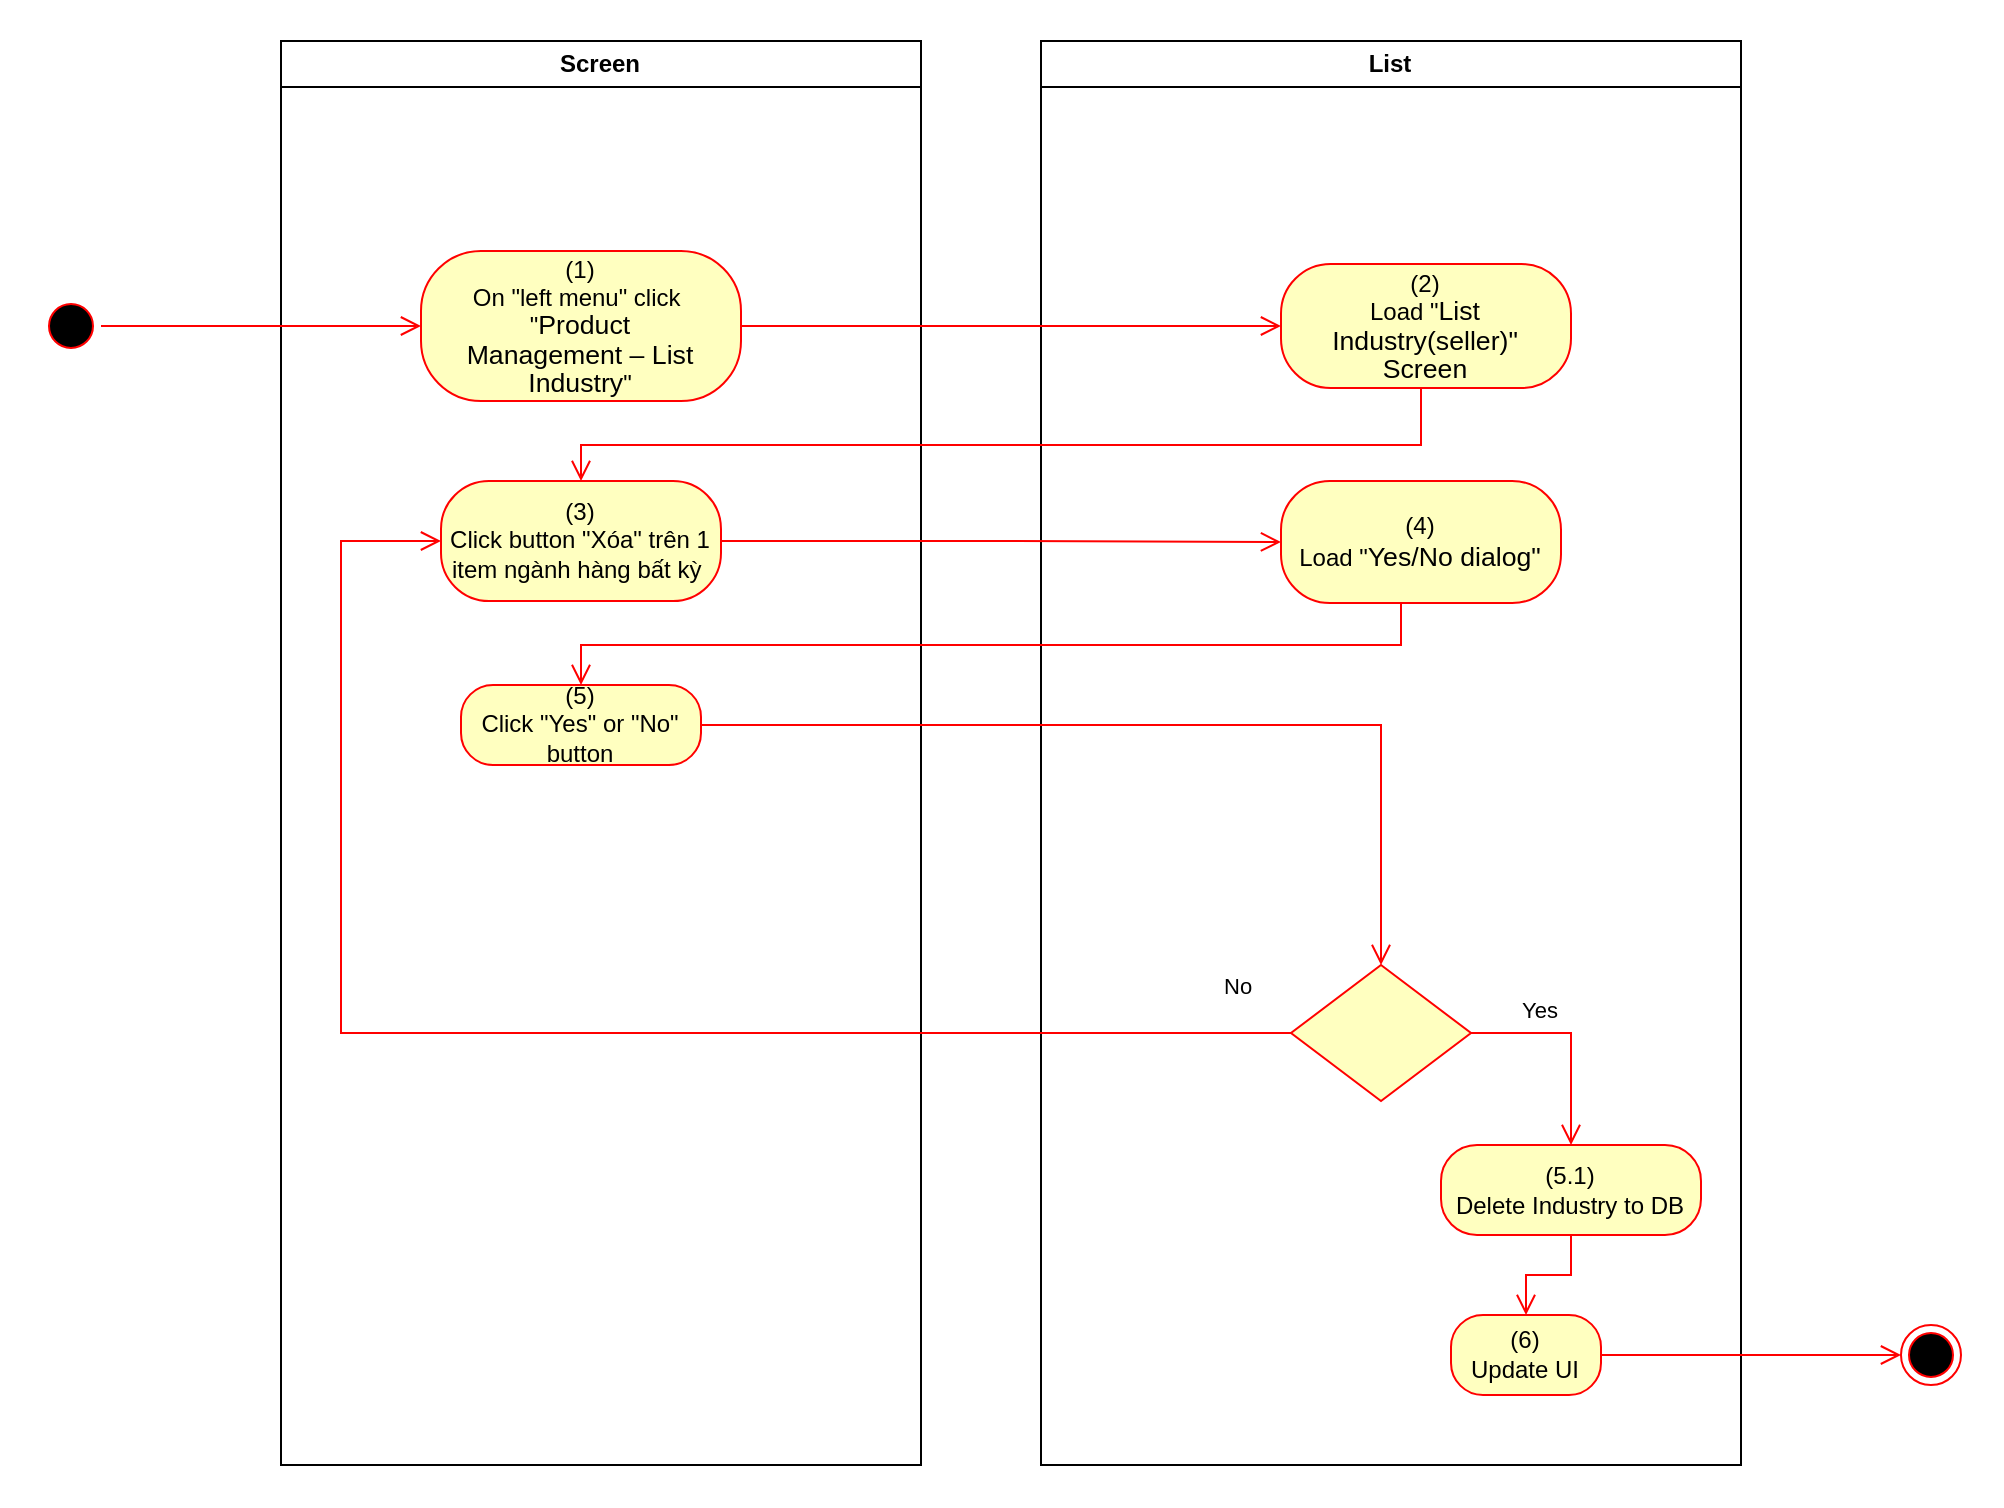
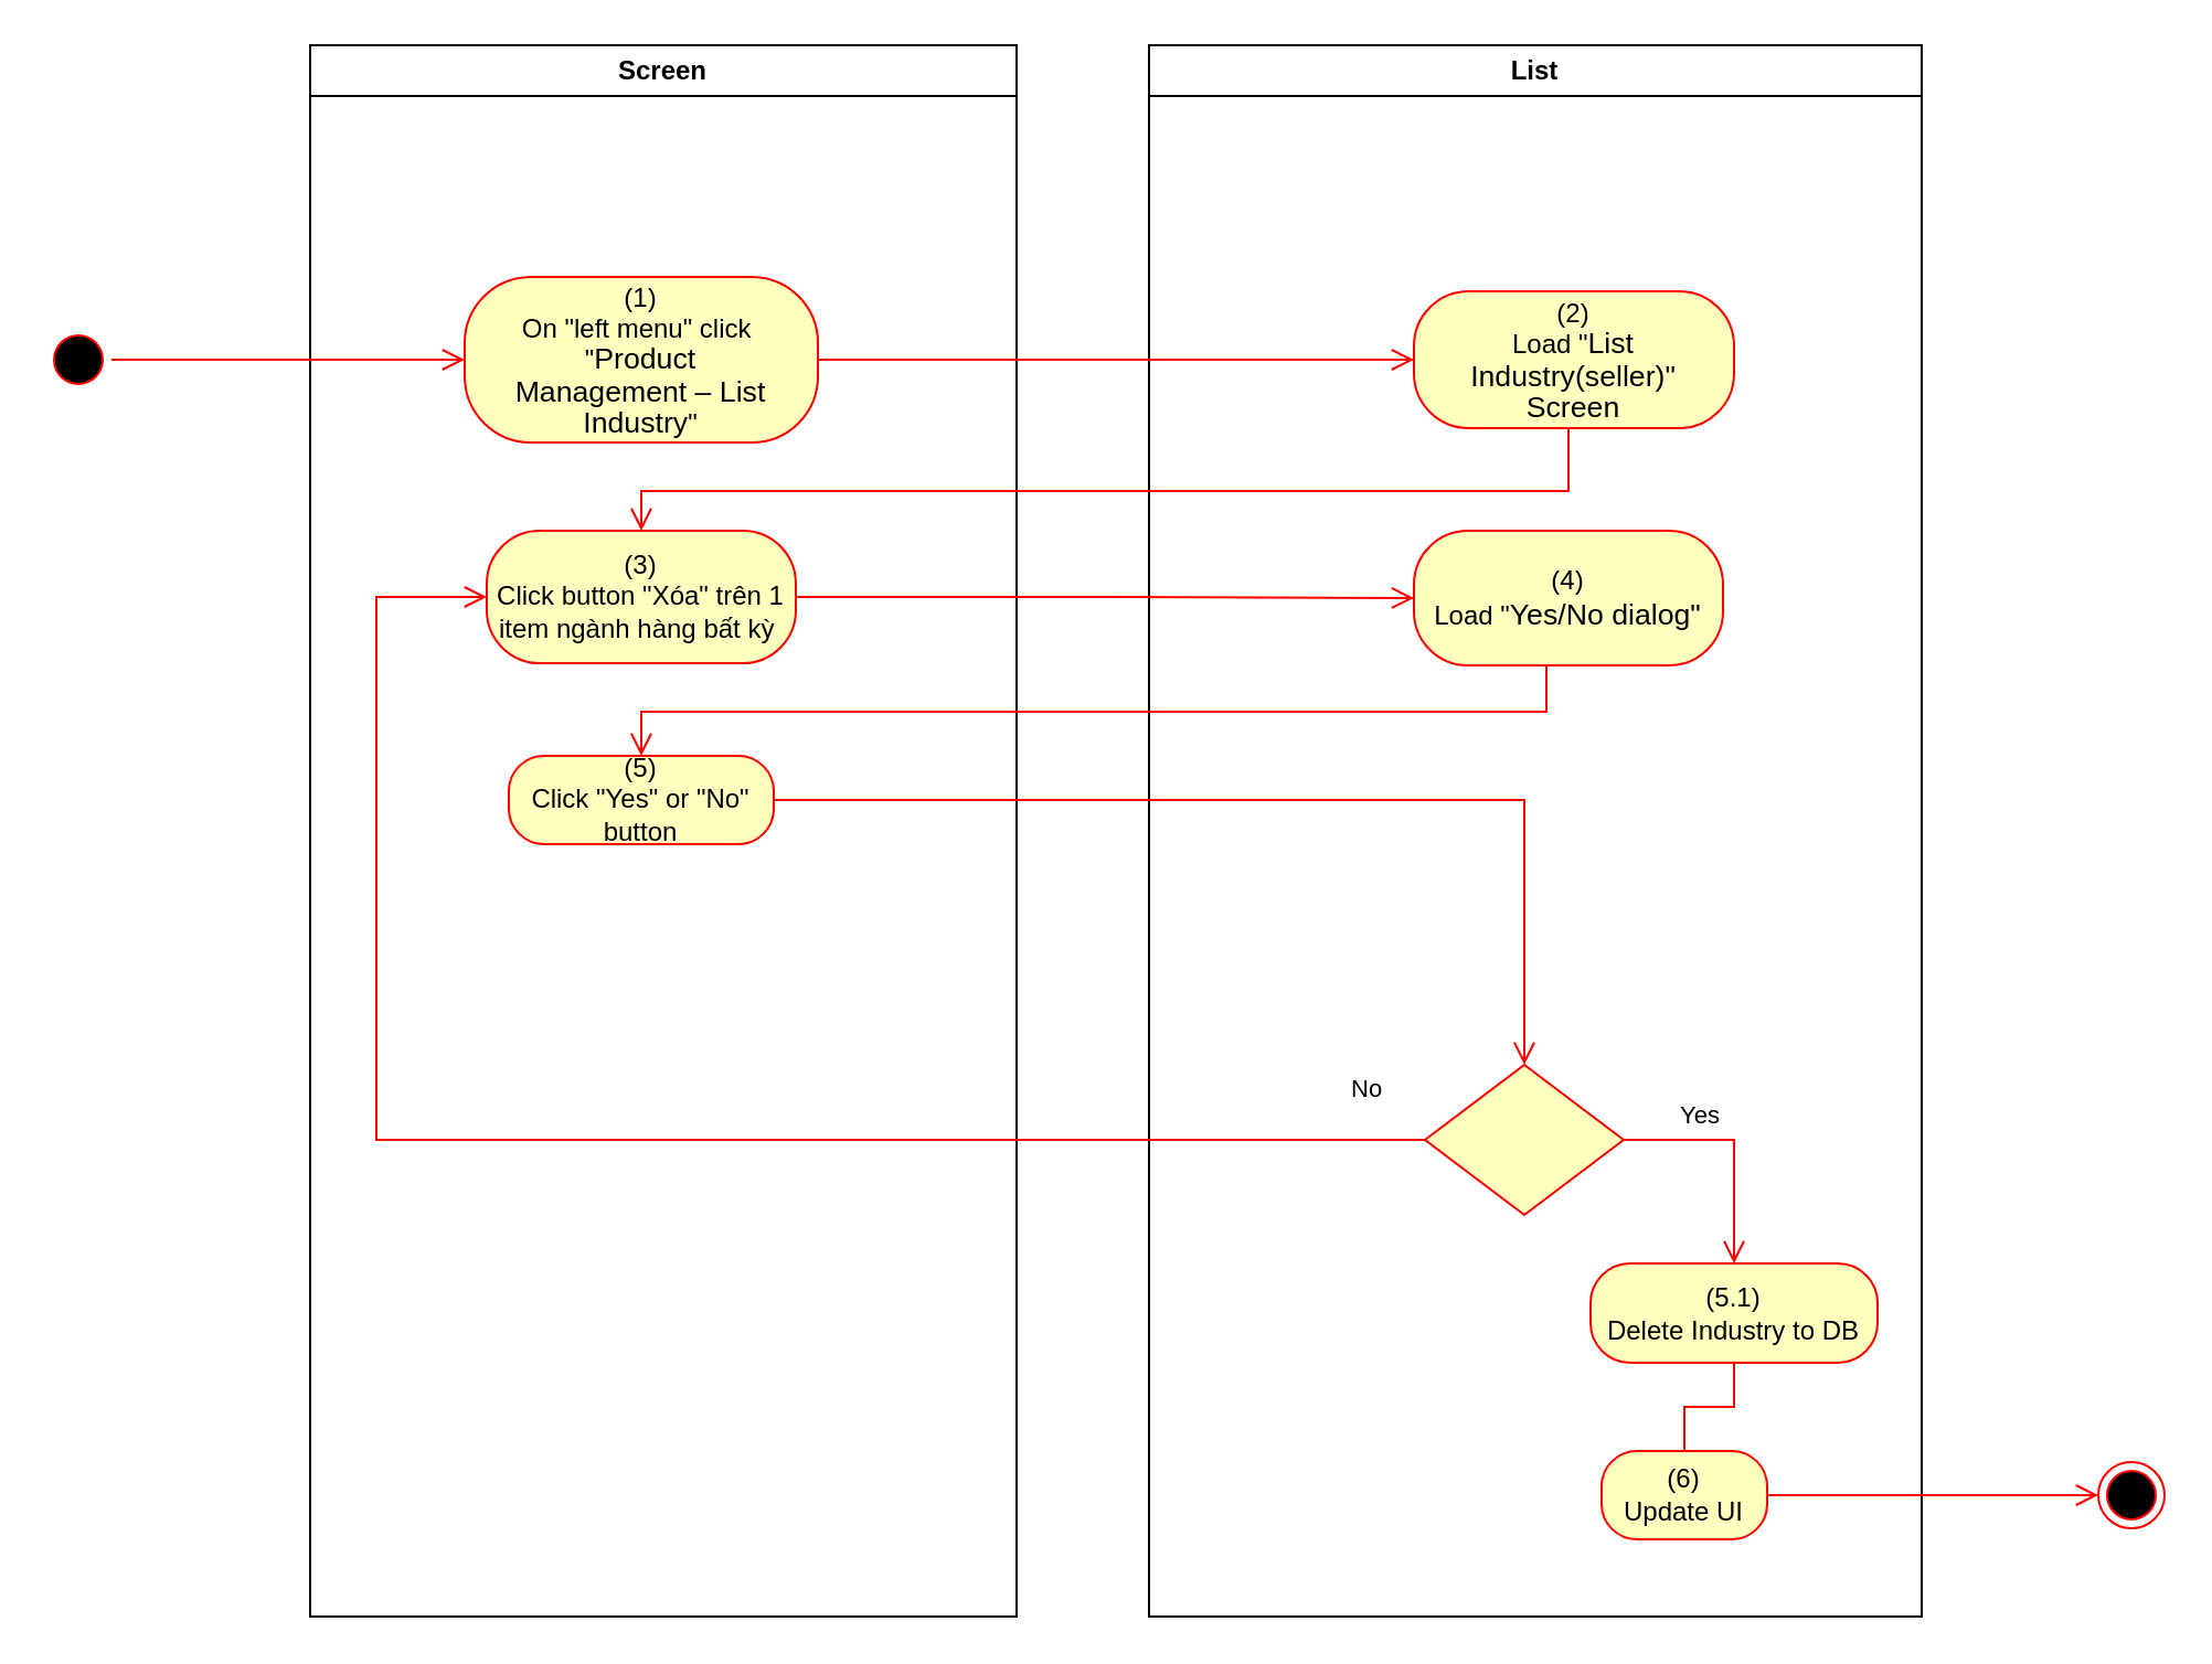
- <mxCell id="12" value="" style="edgeStyle=orthogonalEdgeStyle;html=1;verticalAlign=bottom;endArrow=open;endSize=8;strokeColor=#ff0000;rounded=0;exitX=0.5;exitY=1;exitDx=0;exitDy=0;entryX=0.5;entryY=0;entryDx=0;entryDy=0;" edge="1" parent="6" source="10" target="11"><mxGeometry relative="1" as="geometry"><mxPoint x="170" y="642" as="targetPoint" /></mxGeometry></mxCell>
+ <mxCell id="12" value="" style="edgeStyle=orthogonalEdgeStyle;html=1;verticalAlign=bottom;endArrow=none;endSize=8;strokeColor=#ff0000;rounded=0;exitX=0.5;exitY=1;exitDx=0;exitDy=0;entryX=0.5;entryY=0;entryDx=0;entryDy=0;" edge="1" parent="6" source="10" target="11"><mxGeometry relative="1" as="geometry"><mxPoint x="170" y="642" as="targetPoint" /></mxGeometry></mxCell>
